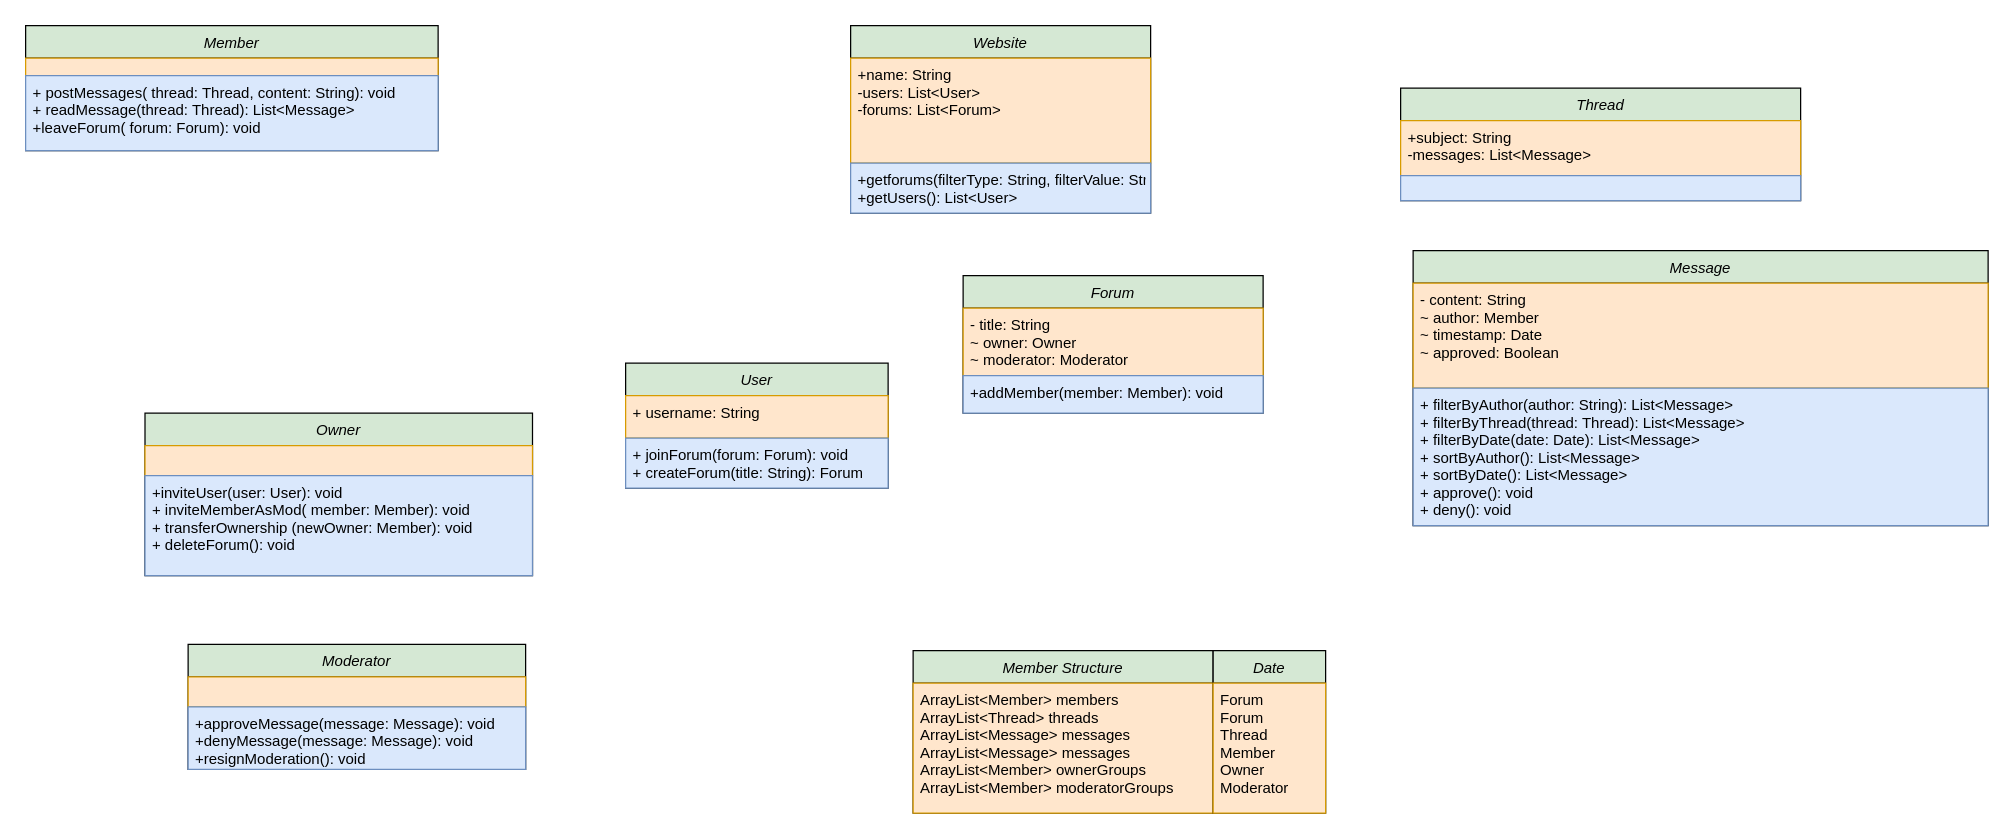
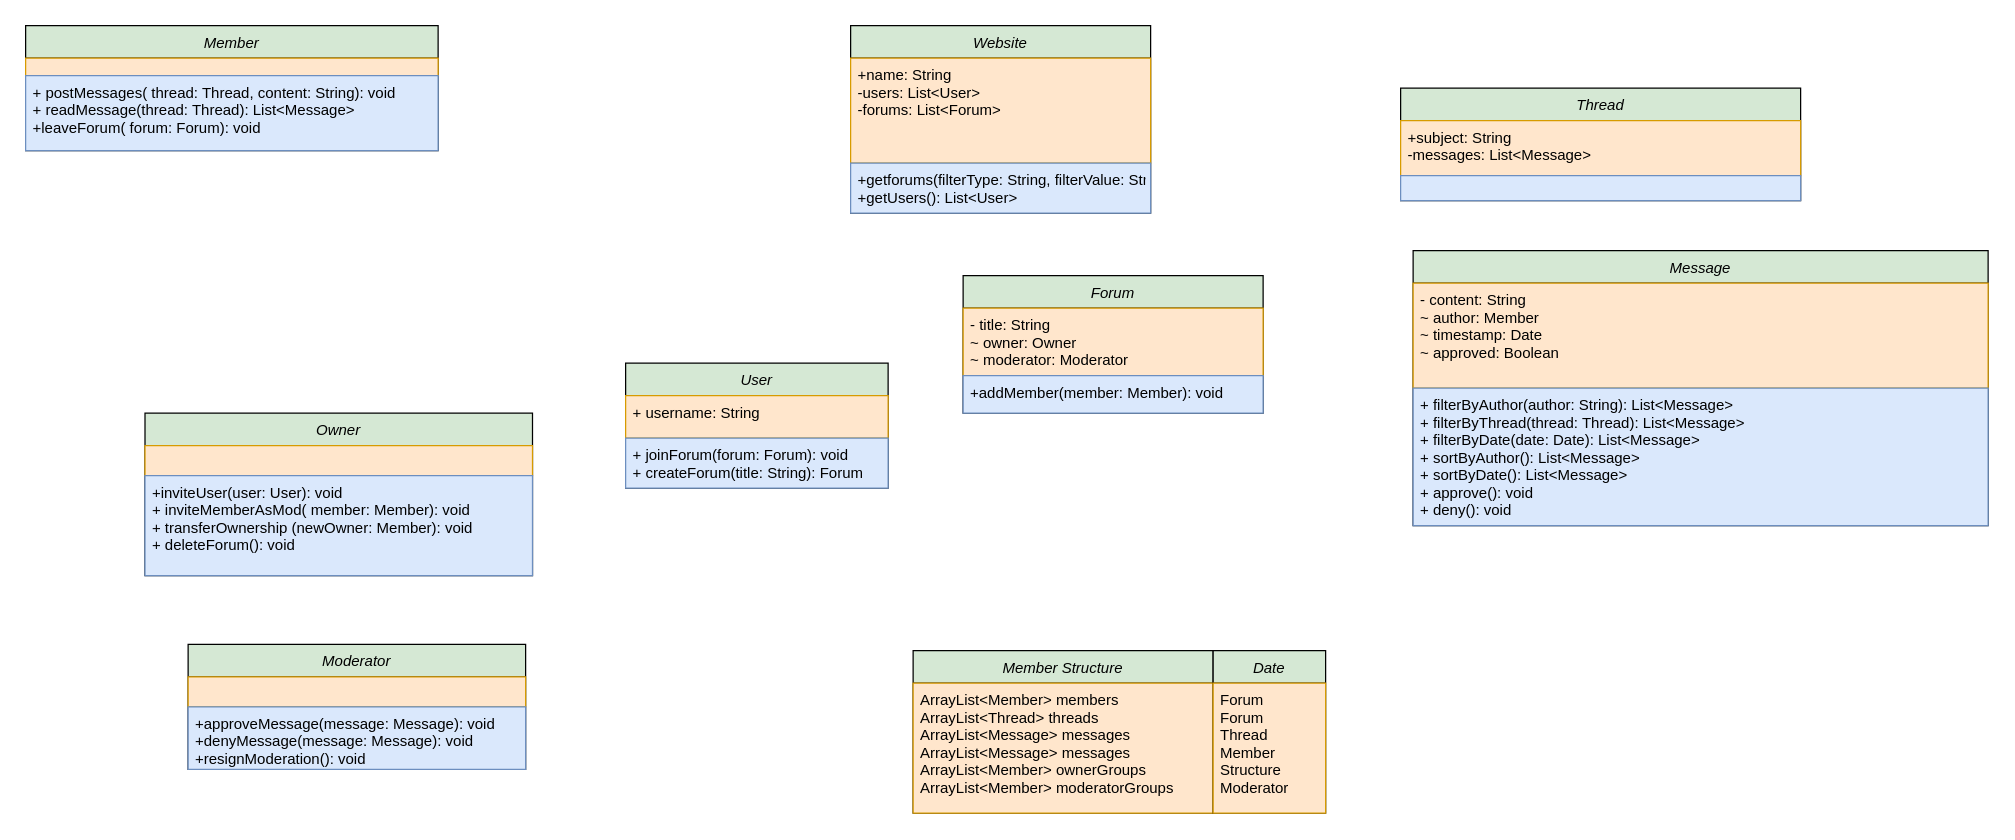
- <mxCell id="30" value="Forum&#10;Forum&#10;Thread&#10;Member&#10;Owner&#10;Moderator" style="text;align=left;verticalAlign=top;spacingLeft=4;spacingRight=4;overflow=hidden;rotatable=0;points=[[0,0.5],[1,0.5]];portConstraint=eastwest;fillColor=#ffe6cc;strokeColor=#d79b00;" vertex="1" parent="29"><mxGeometry y="26" width="90" height="104" as="geometry" /></mxCell>
+ <mxCell id="30" value="Forum&#10;Forum&#10;Thread&#10;Member&#10;Structure&#10;Moderator" style="text;align=left;verticalAlign=top;spacingLeft=4;spacingRight=4;overflow=hidden;rotatable=0;points=[[0,0.5],[1,0.5]];portConstraint=eastwest;fillColor=#ffe6cc;strokeColor=#d79b00;" vertex="1" parent="29"><mxGeometry y="26" width="90" height="104" as="geometry" /></mxCell>
